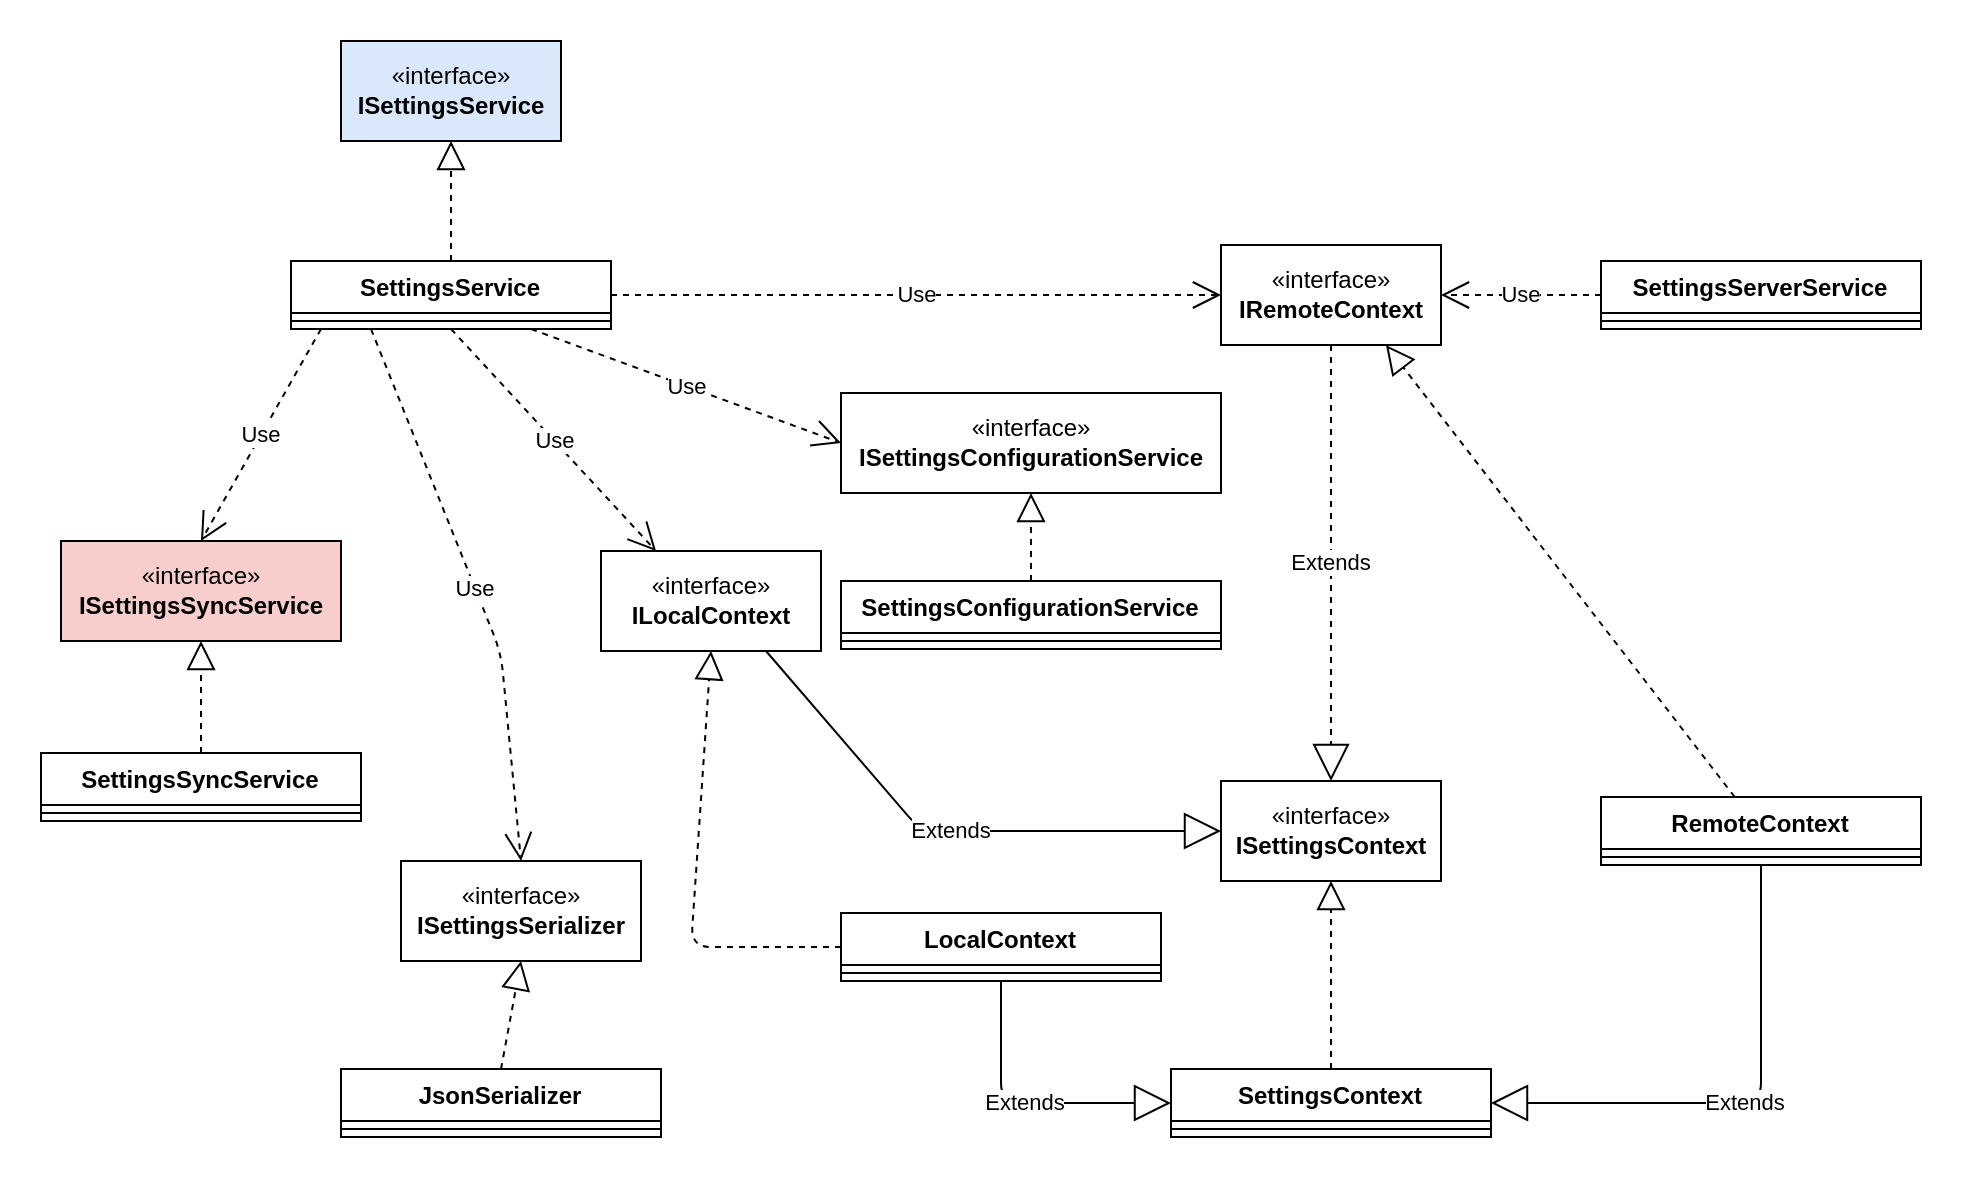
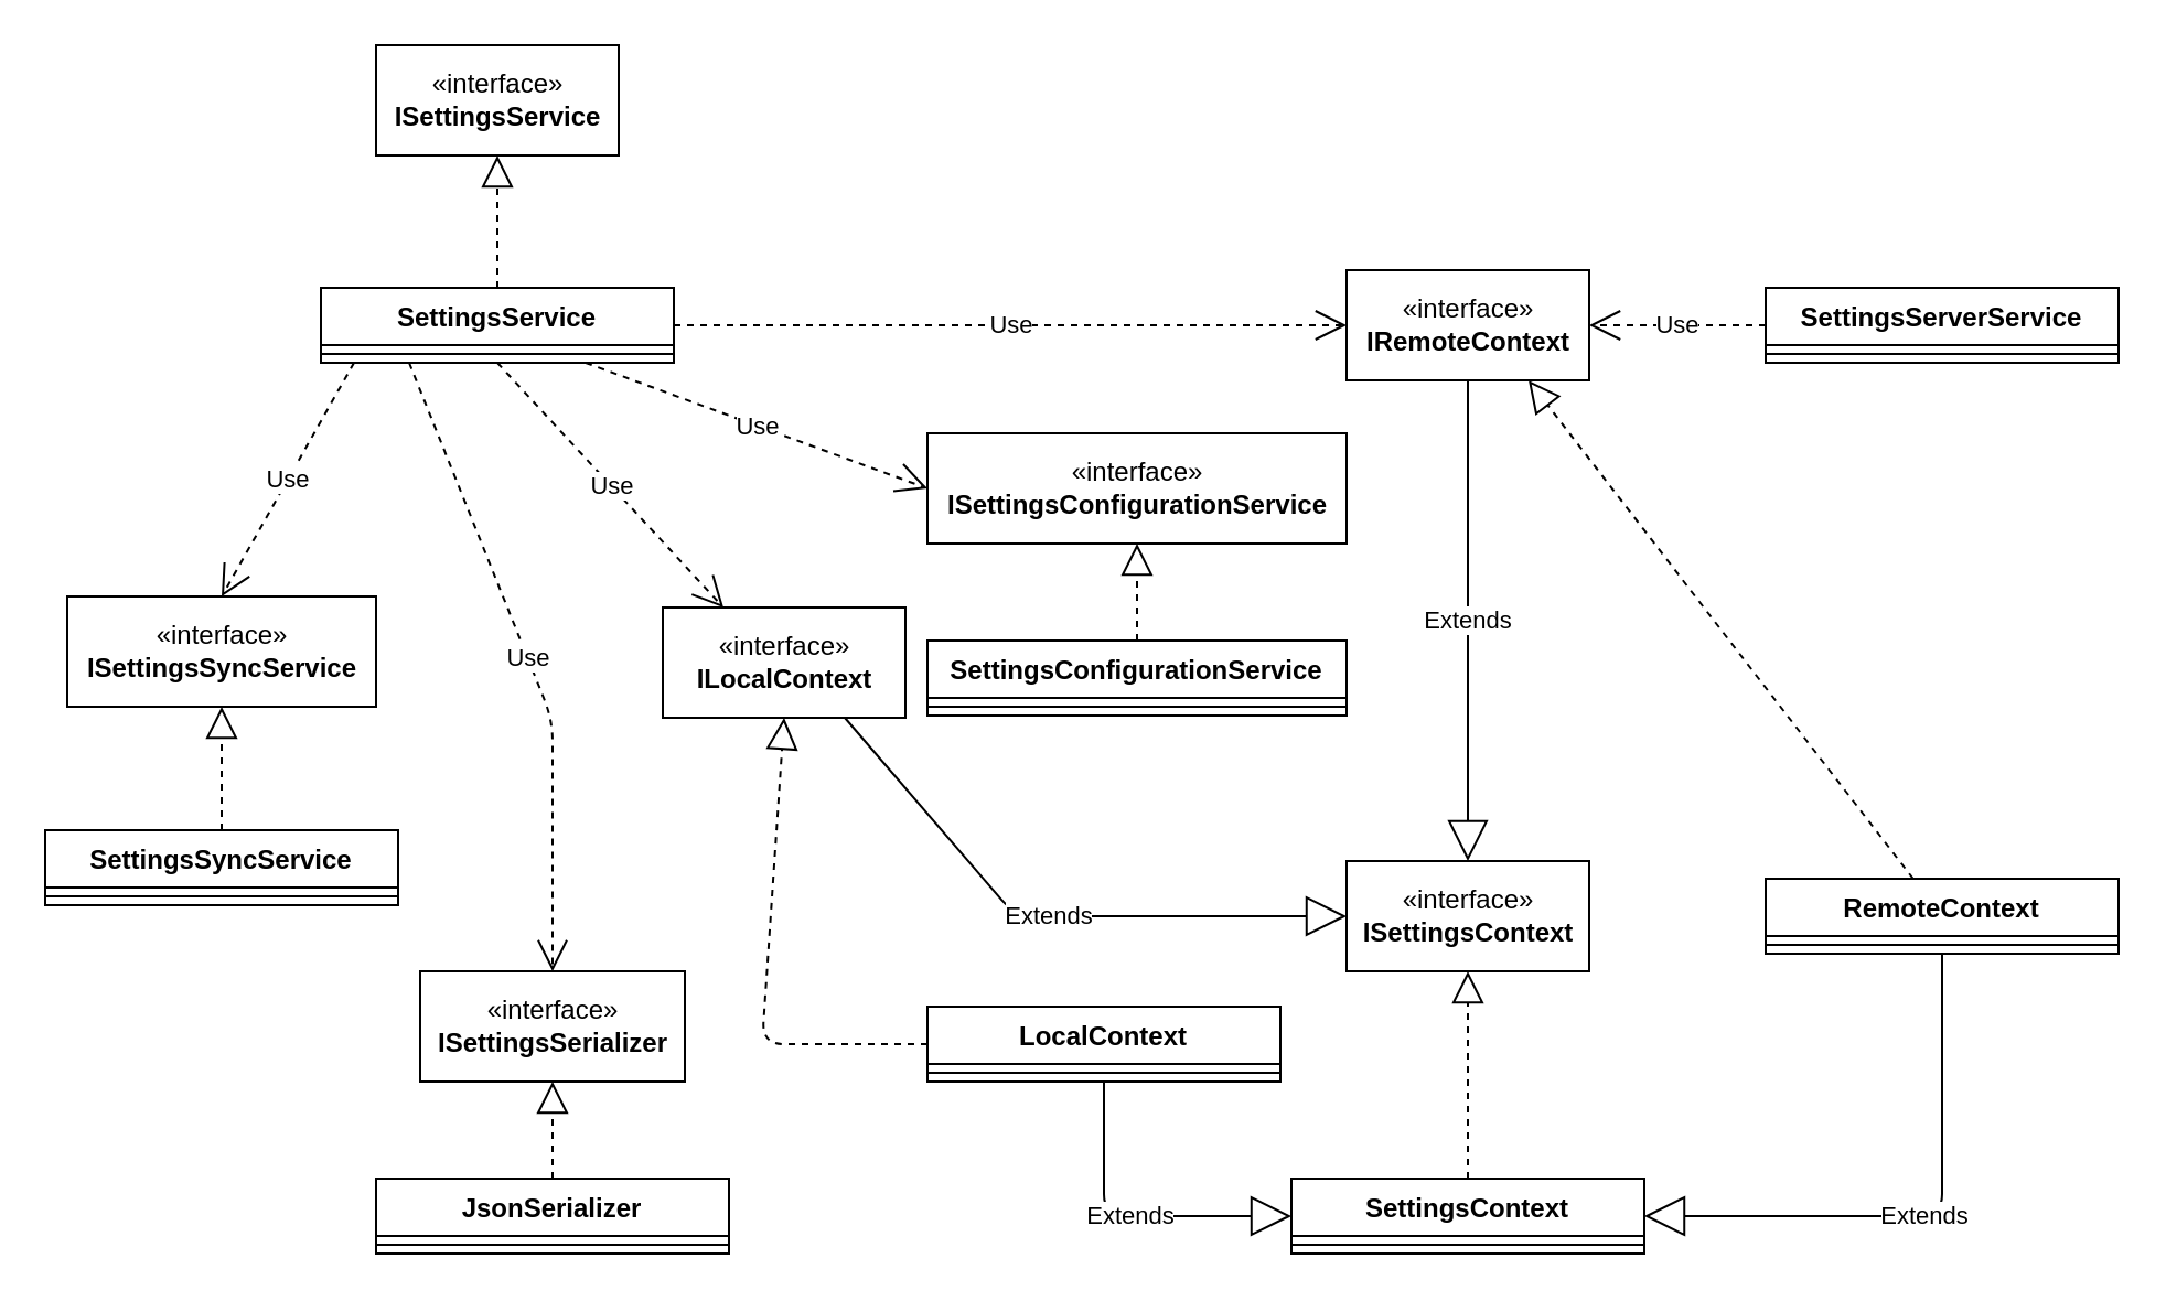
- <mxCell id="2" value="«interface»&lt;br&gt;&lt;b&gt;ISettingsService&lt;/b&gt;" style="html=1;fillColor=#dae8fc;" parent="1" vertex="1"><mxGeometry x="170" y="20" width="110" height="50" as="geometry" /></mxCell>
+ <mxCell id="2" value="«interface»&lt;br&gt;&lt;b&gt;ISettingsService&lt;/b&gt;" style="html=1;" parent="1" vertex="1"><mxGeometry x="170" y="20" width="110" height="50" as="geometry" /></mxCell>
- <mxCell id="38" value="Extends" style="endArrow=block;endSize=16;endFill=0;html=1;exitX=0.5;exitY=1;exitDx=0;exitDy=0;entryX=0.5;entryY=0;entryDx=0;entryDy=0;dashed=1;" parent="1" source="5" target="4" edge="1"><mxGeometry width="160" relative="1" as="geometry"><mxPoint x="570" y="540" as="sourcePoint" /><mxPoint x="730" y="540" as="targetPoint" /></mxGeometry></mxCell>
+ <mxCell id="38" value="Extends" style="endArrow=block;endSize=16;endFill=0;html=1;exitX=0.5;exitY=1;exitDx=0;exitDy=0;entryX=0.5;entryY=0;entryDx=0;entryDy=0;" parent="1" source="5" target="4" edge="1"><mxGeometry width="160" relative="1" as="geometry"><mxPoint x="570" y="540" as="sourcePoint" /><mxPoint x="730" y="540" as="targetPoint" /></mxGeometry></mxCell>
- <mxCell id="3" value="«interface»&lt;br&gt;&lt;b&gt;ISettingsSyncService&lt;/b&gt;" style="html=1;fillColor=#f8cecc;" parent="1" vertex="1"><mxGeometry x="30" y="270" width="140" height="50" as="geometry" /></mxCell>
+ <mxCell id="3" value="«interface»&lt;br&gt;&lt;b&gt;ISettingsSyncService&lt;/b&gt;" style="html=1;" parent="1" vertex="1"><mxGeometry x="30" y="270" width="140" height="50" as="geometry" /></mxCell>
- <mxCell id="10" value="«interface»&lt;br&gt;&lt;b&gt;ISettingsSerializer&lt;/b&gt;" style="html=1;" parent="1" vertex="1"><mxGeometry x="200" y="430" width="120" height="50" as="geometry" /></mxCell>
+ <mxCell id="10" value="«interface»&lt;br&gt;&lt;b&gt;ISettingsSerializer&lt;/b&gt;" style="html=1;" parent="1" vertex="1"><mxGeometry x="190" y="440" width="120" height="50" as="geometry" /></mxCell>
